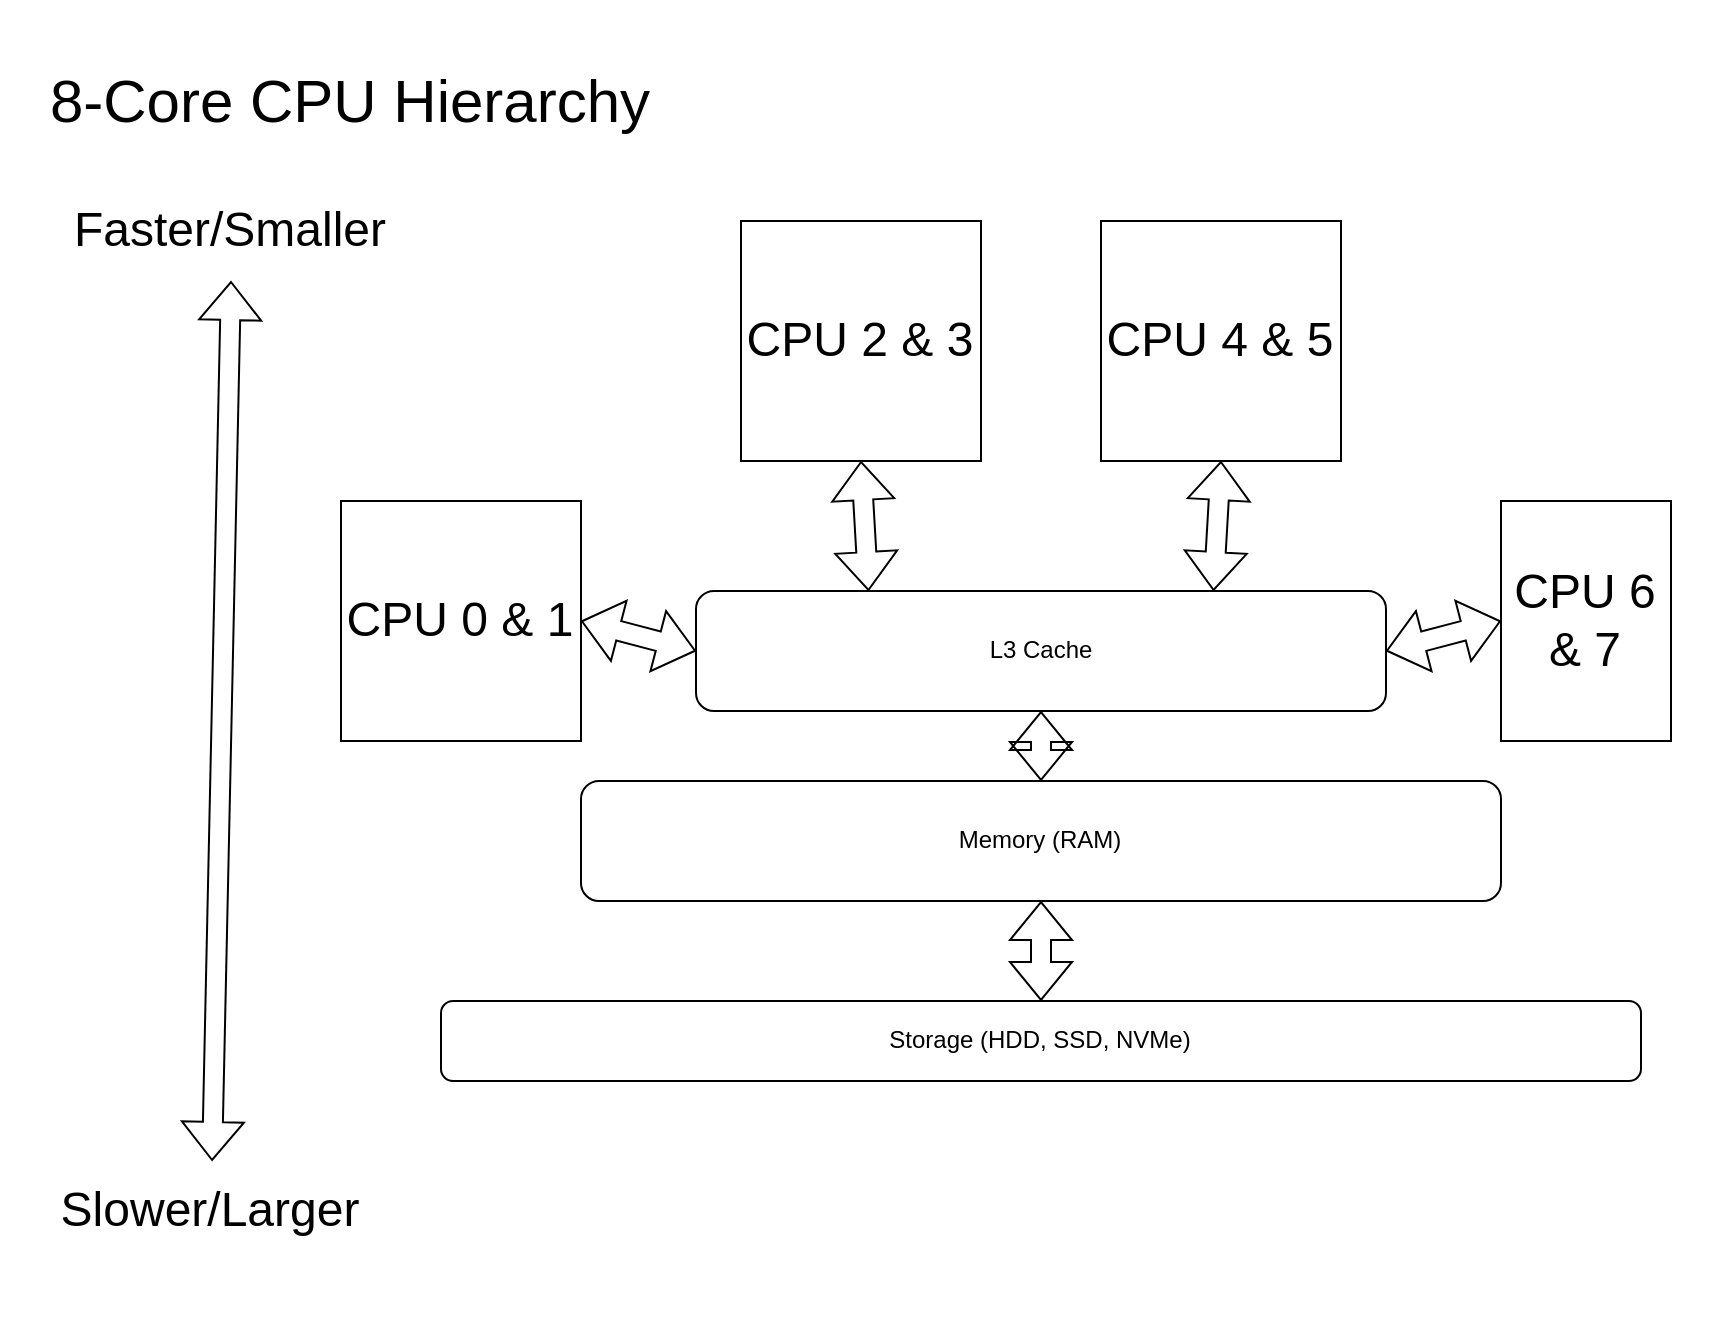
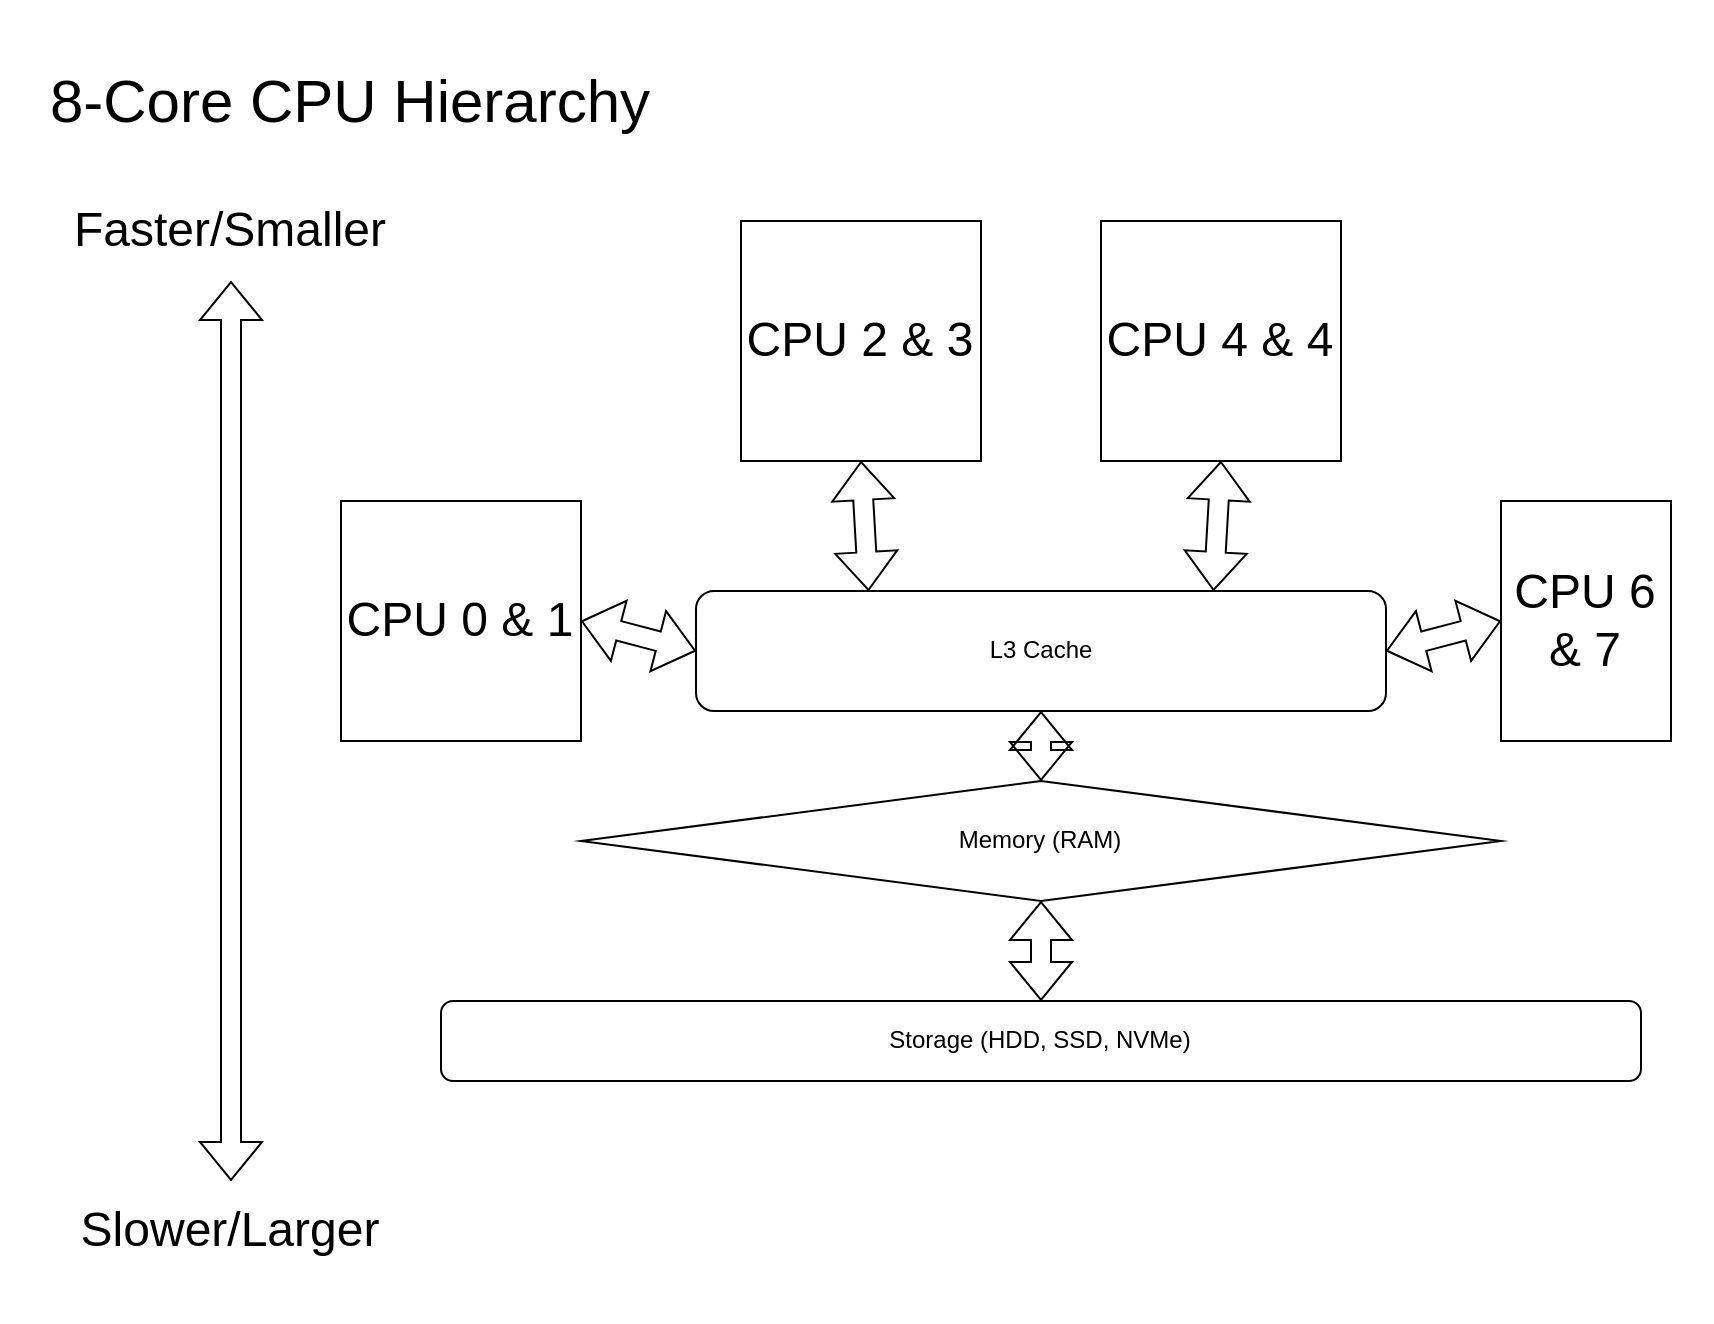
- <mxCell id="13" value="&lt;font style=&quot;font-size: 24px;&quot;&gt;CPU 4 &amp;amp; 5&lt;br&gt;&lt;/font&gt;" style="whiteSpace=wrap;html=1;aspect=fixed;" vertex="1" parent="1"><mxGeometry x="550" y="110" width="120" height="120" as="geometry" /></mxCell>
+ <mxCell id="13" value="&lt;font style=&quot;font-size: 24px;&quot;&gt;CPU 4 &amp;amp; 4&lt;br&gt;&lt;/font&gt;" style="whiteSpace=wrap;html=1;aspect=fixed;" vertex="1" parent="1"><mxGeometry x="550" y="110" width="120" height="120" as="geometry" /></mxCell>
- <mxCell id="3" value="Memory (RAM)" style="rounded=1;whiteSpace=wrap;html=1;" parent="1" vertex="1"><mxGeometry x="290" y="390" width="460" height="60" as="geometry" /></mxCell>
+ <mxCell id="3" value="Memory (RAM)" style="rhombus;whiteSpace=wrap;html=1;" parent="1" vertex="1"><mxGeometry x="290" y="390" width="460" height="60" as="geometry" /></mxCell>
- <mxCell id="6" value="&lt;font style=&quot;font-size: 24px;&quot;&gt;Slower/Larger&lt;/font&gt;" style="text;html=1;strokeColor=none;fillColor=none;align=center;verticalAlign=middle;whiteSpace=wrap;rounded=0;" parent="1" vertex="1"><mxGeometry x="10" y="580" width="190" height="50" as="geometry" /></mxCell>
+ <mxCell id="6" value="&lt;font style=&quot;font-size: 24px;&quot;&gt;Slower/Larger&lt;/font&gt;" style="text;html=1;strokeColor=none;fillColor=none;align=center;verticalAlign=middle;whiteSpace=wrap;rounded=0;" parent="1" vertex="1"><mxGeometry x="20" y="590" width="190" height="50" as="geometry" /></mxCell>
